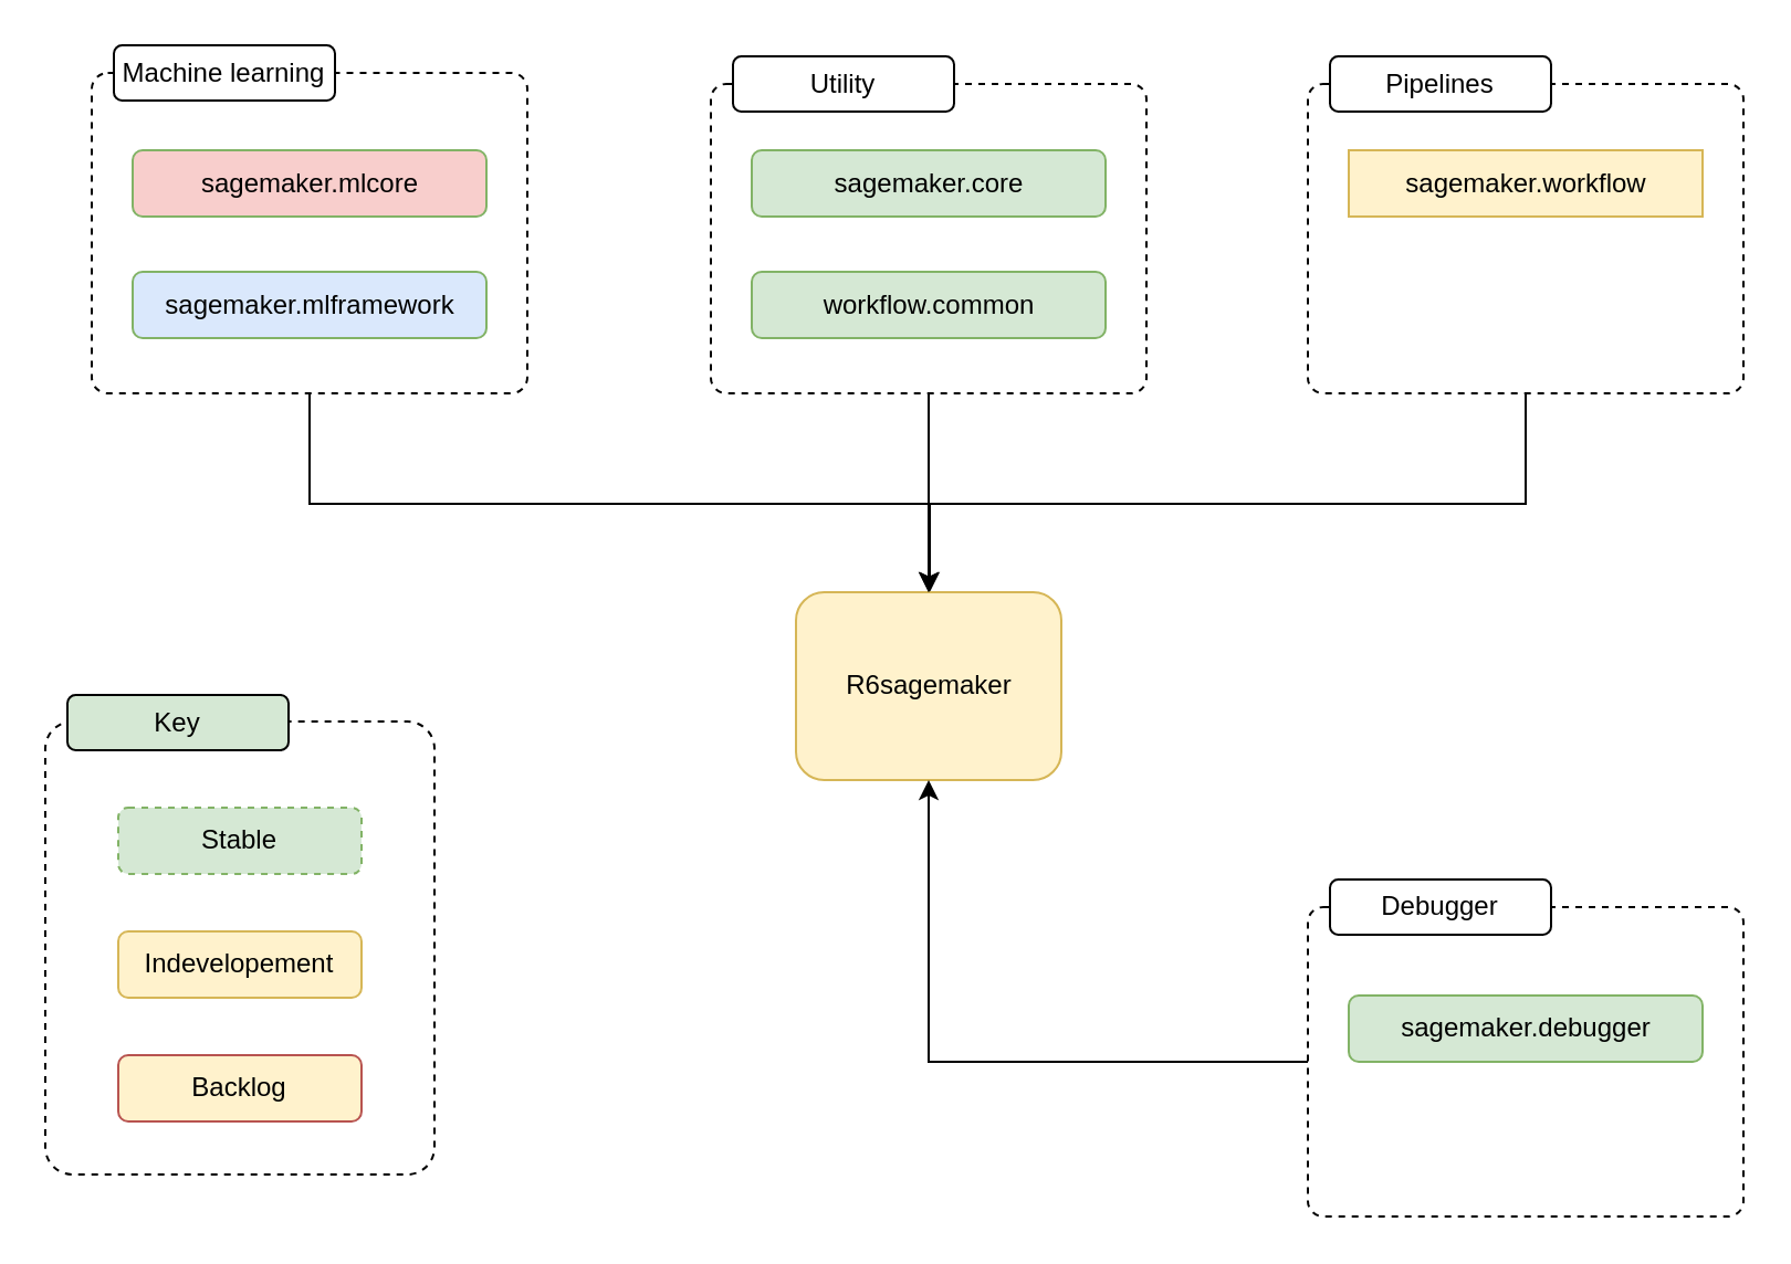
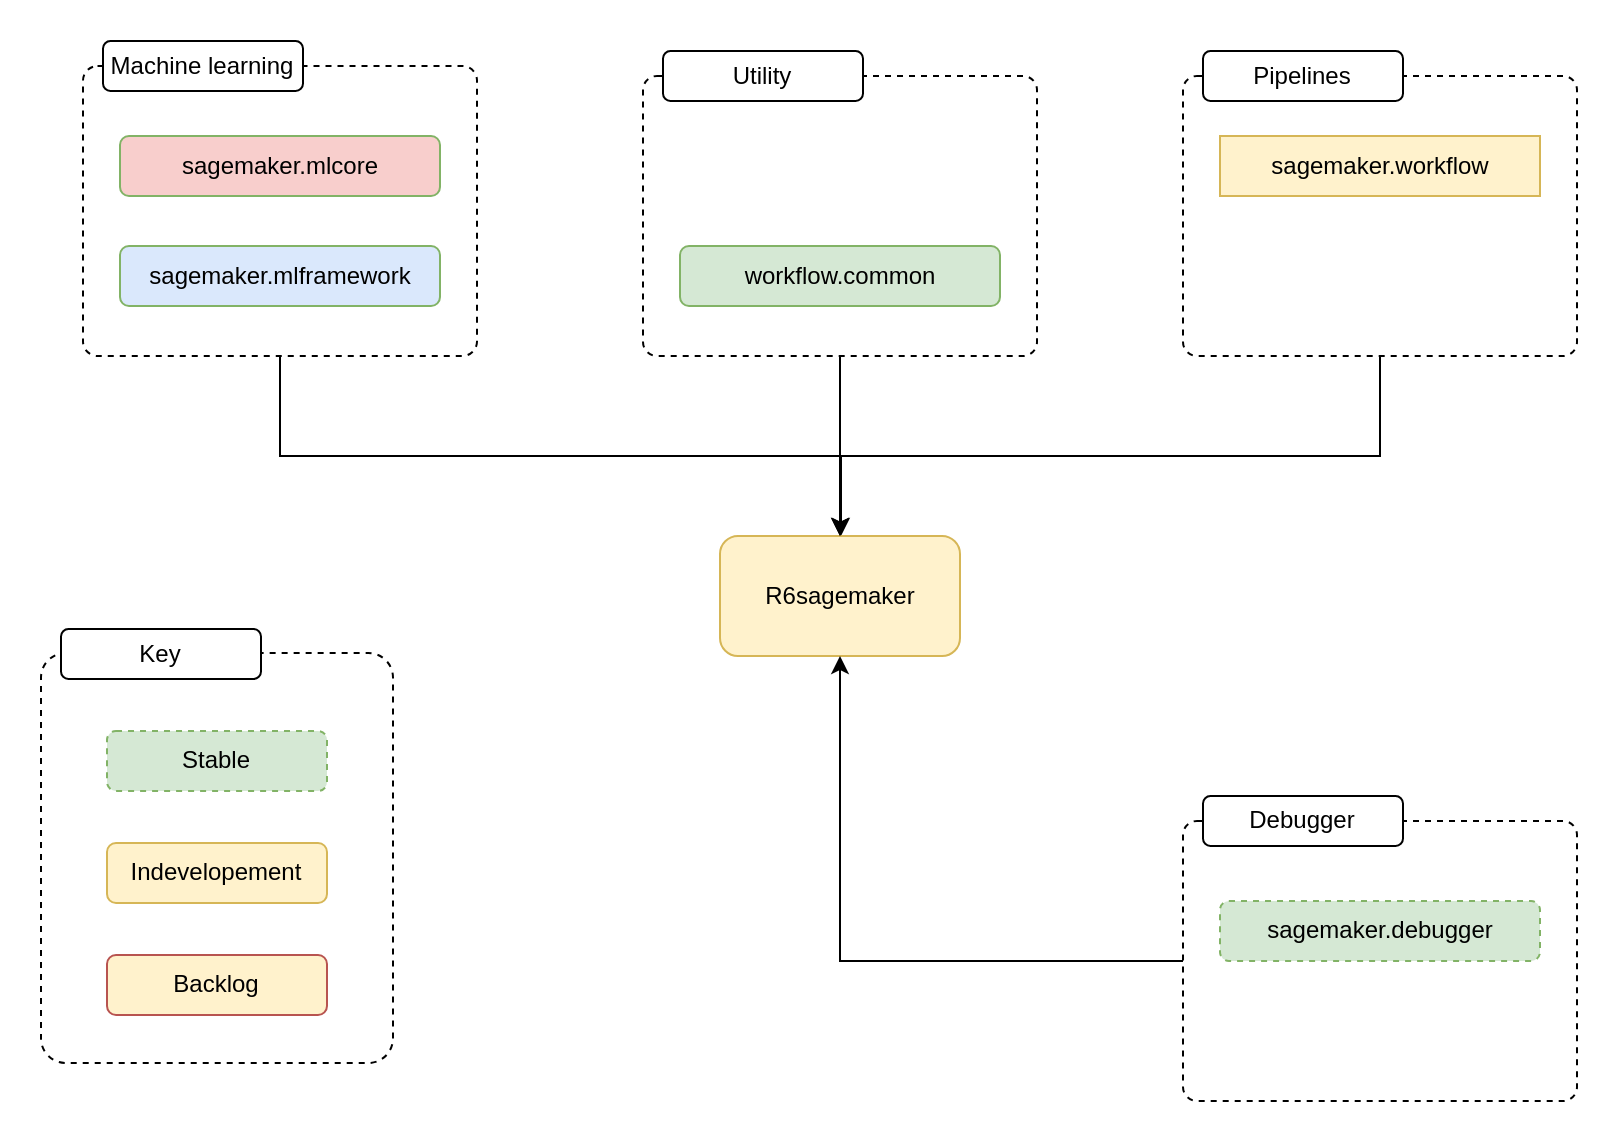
- <mxCell id="17" value="sagemaker.core" style="rounded=1;whiteSpace=wrap;html=1;fillColor=#d5e8d4;strokeColor=#82b366;" parent="1" vertex="1"><mxGeometry x="339.5" y="67.5" width="160" height="30" as="geometry" /></mxCell>
- <mxCell id="16" value="R6sagemaker" style="rounded=1;whiteSpace=wrap;html=1;fillColor=#fff2cc;strokeColor=#d6b656;" parent="1" vertex="1"><mxGeometry x="359.5" y="267.5" width="120" height="85" as="geometry" /></mxCell>
+ <mxCell id="16" value="R6sagemaker" style="rounded=1;whiteSpace=wrap;html=1;fillColor=#fff2cc;strokeColor=#d6b656;" parent="1" vertex="1"><mxGeometry x="359.5" y="267.5" width="120" height="60" as="geometry" /></mxCell>
- <mxCell id="30" value="Key" style="rounded=1;whiteSpace=wrap;html=1;fillColor=#d5e8d4;" parent="25" vertex="1"><mxGeometry x="10" width="100" height="25" as="geometry" /></mxCell>
+ <mxCell id="30" value="Key" style="rounded=1;whiteSpace=wrap;html=1;" parent="25" vertex="1"><mxGeometry x="10" width="100" height="25" as="geometry" /></mxCell>
- <mxCell id="5" value="sagemaker.debugger" style="rounded=1;whiteSpace=wrap;html=1;fillColor=#d5e8d4;strokeColor=#82b366;" parent="2" vertex="1"><mxGeometry x="18.5" y="52.5" width="160" height="30" as="geometry" /></mxCell>
+ <mxCell id="5" value="sagemaker.debugger" style="rounded=1;whiteSpace=wrap;html=1;fillColor=#d5e8d4;strokeColor=#82b366;dashed=1;" parent="2" vertex="1"><mxGeometry x="18.5" y="52.5" width="160" height="30" as="geometry" /></mxCell>
